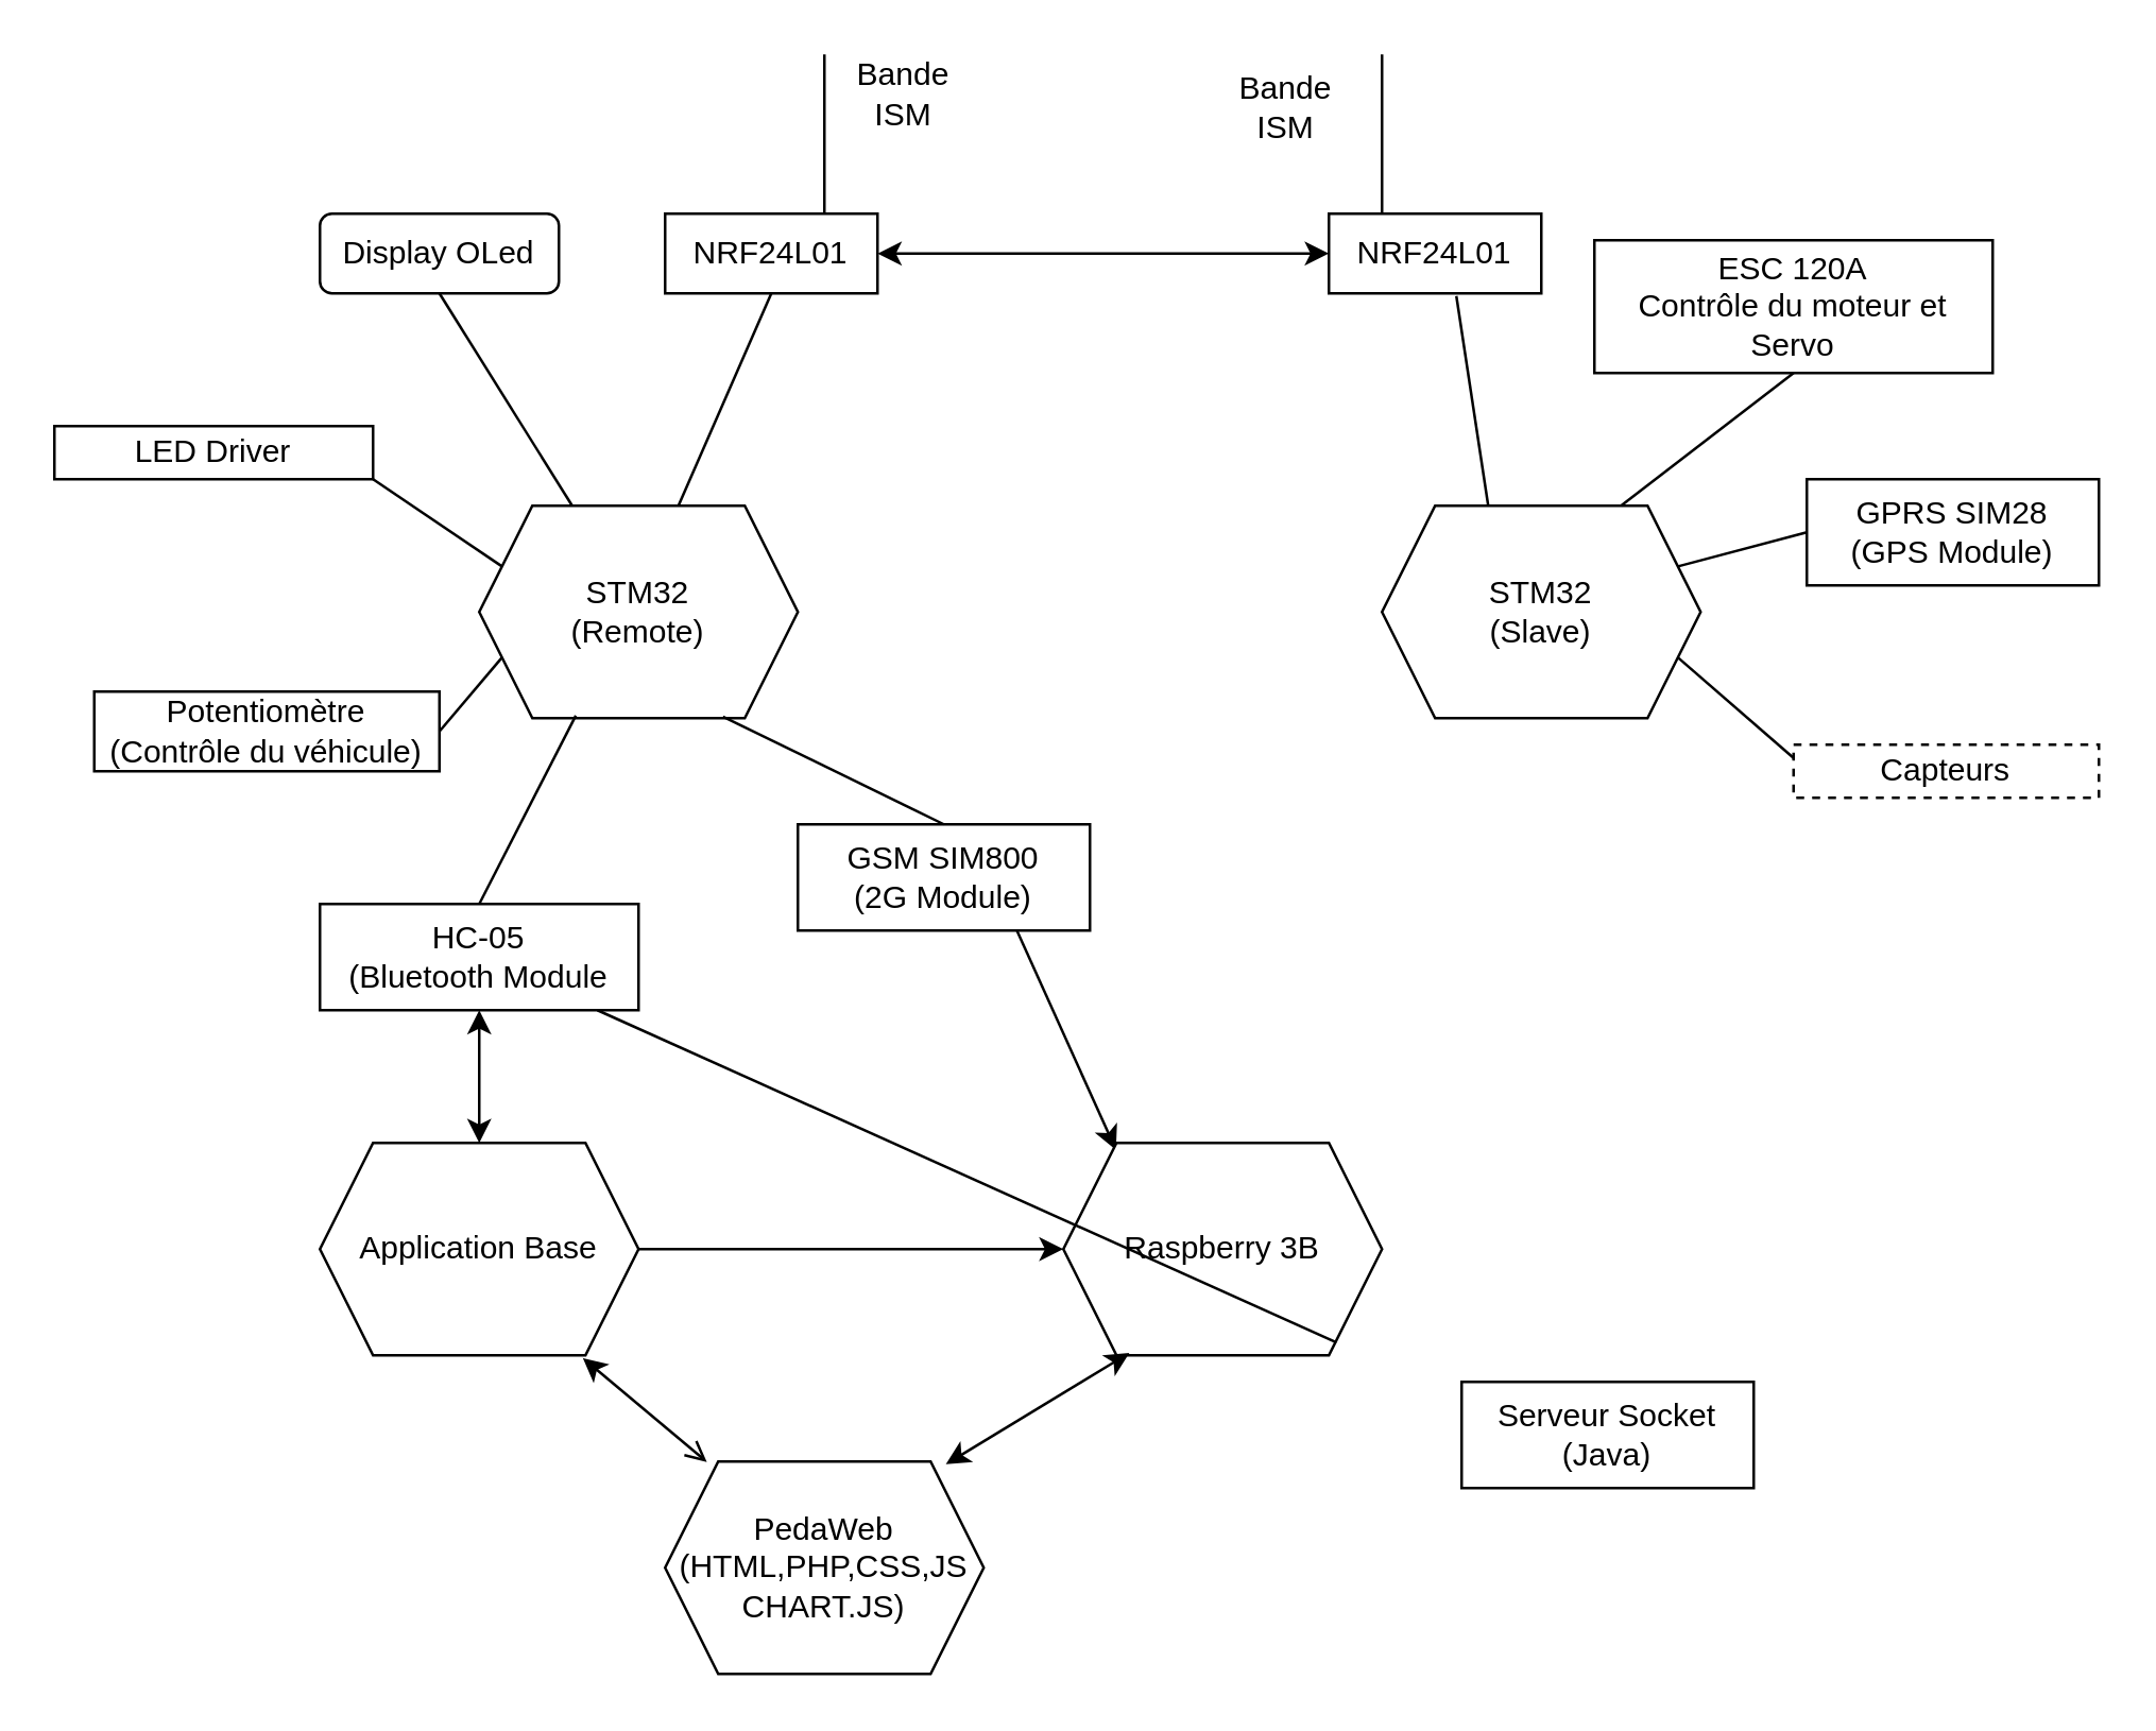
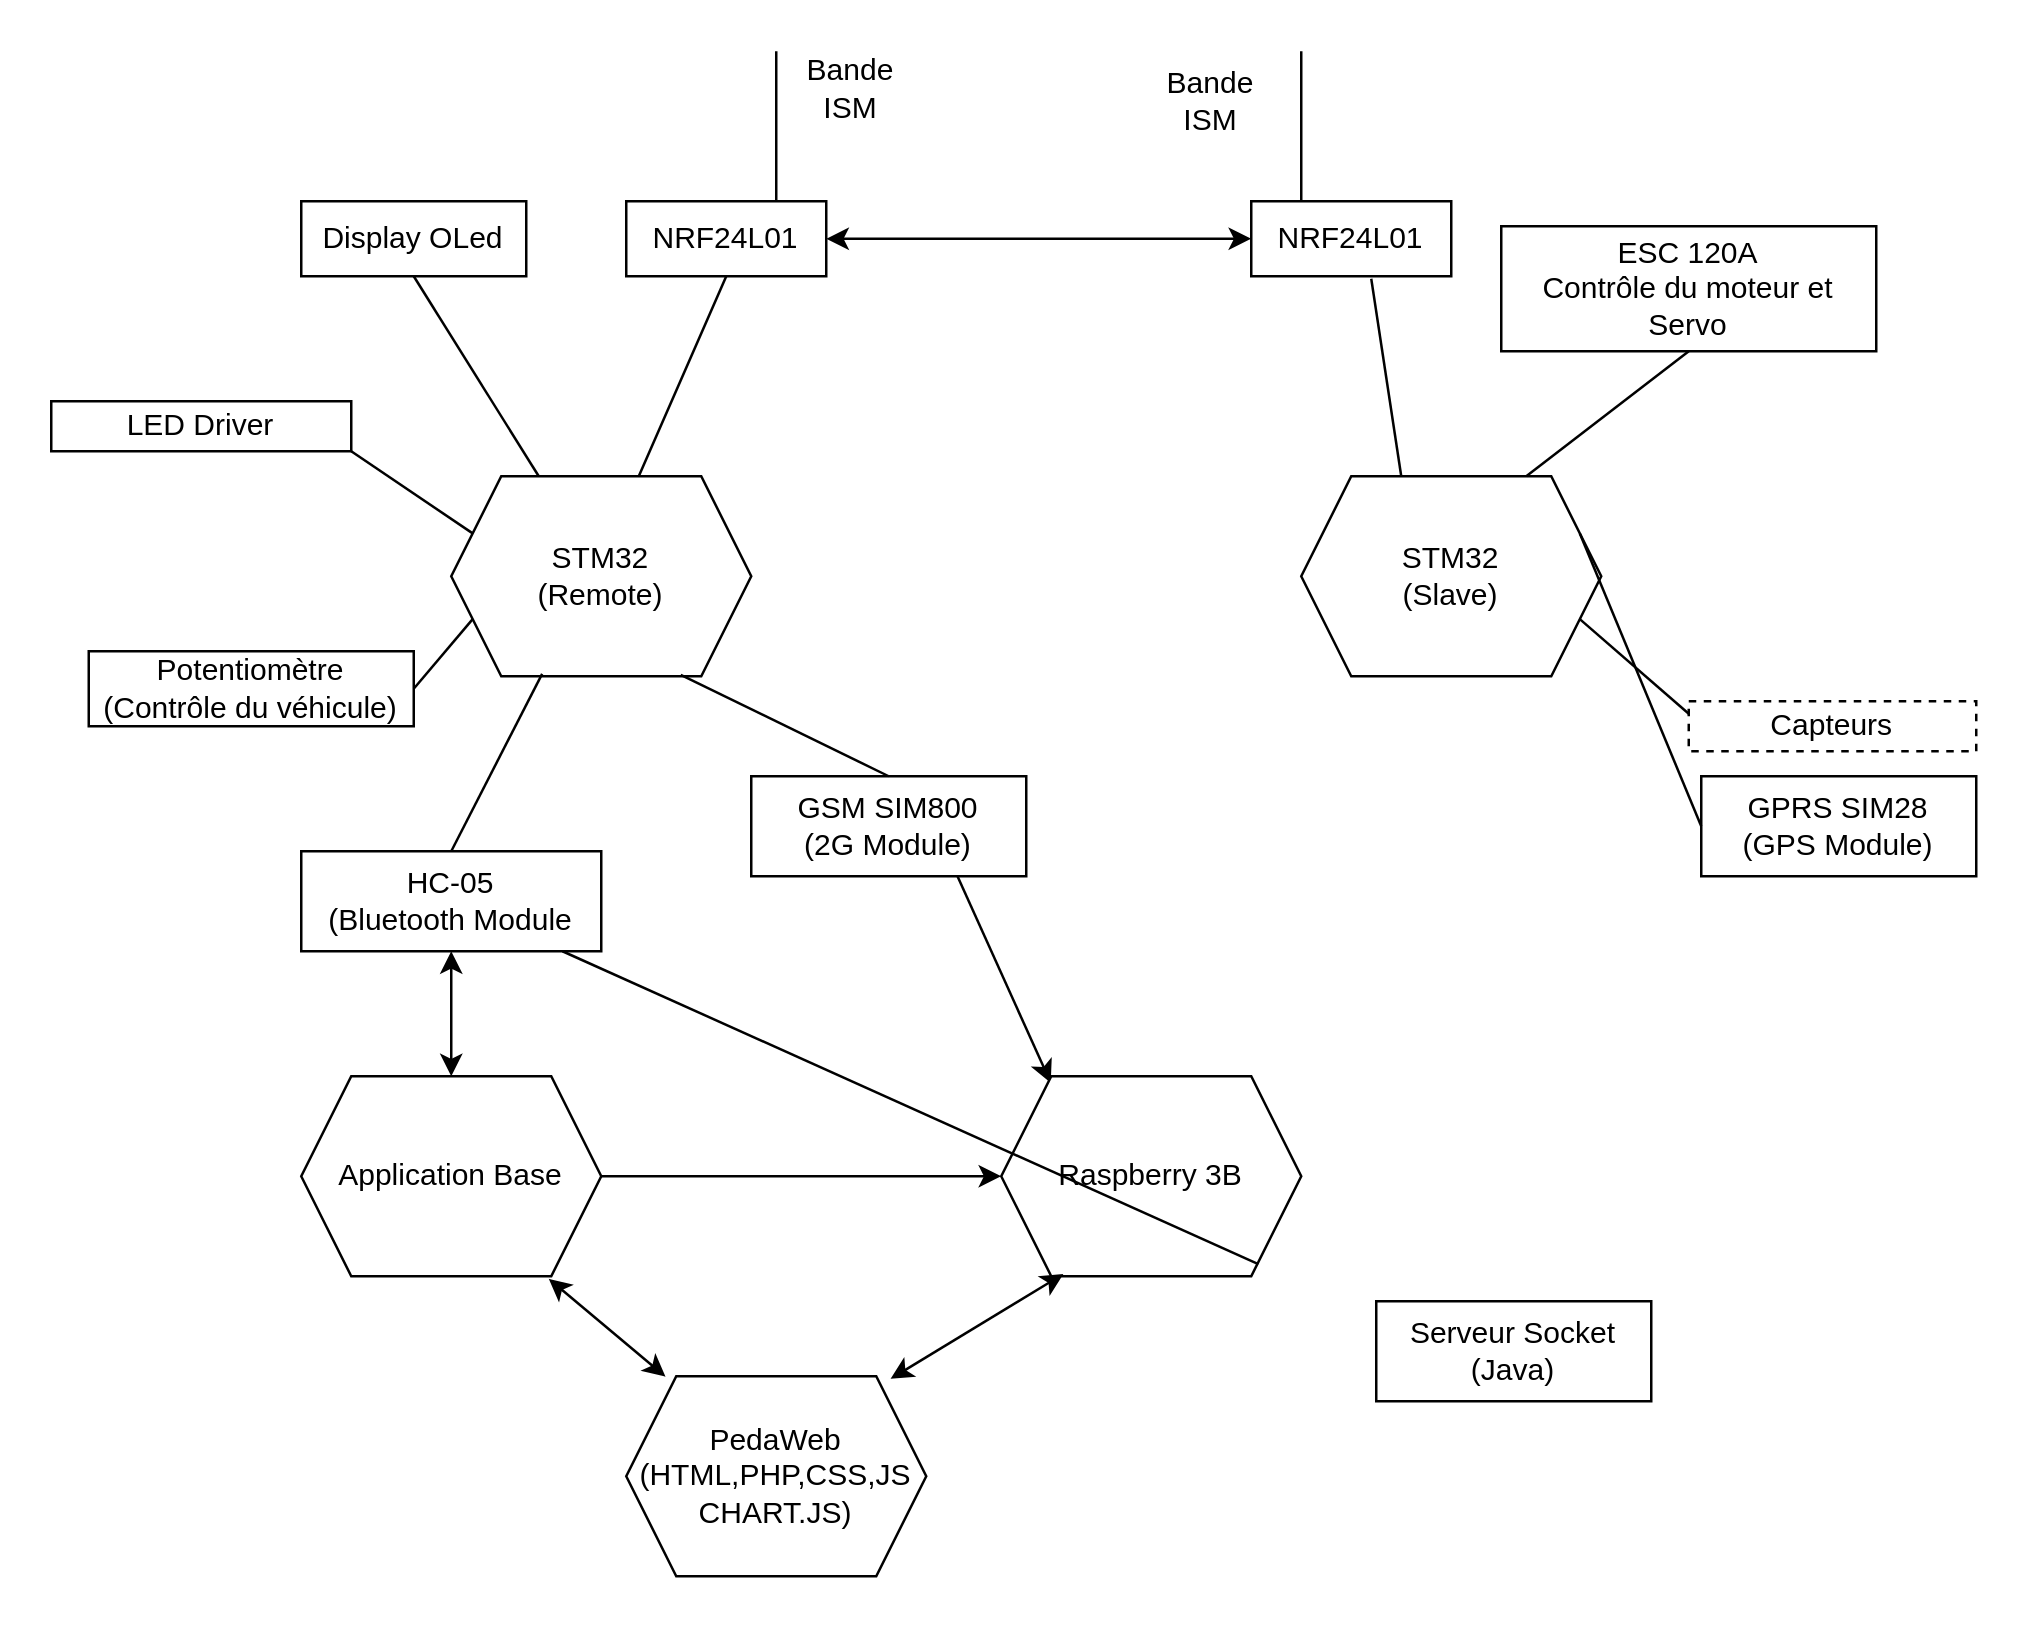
- <mxCell id="6" value="Display OLed" style="whiteSpace=wrap;html=1;rounded=1;" parent="1" vertex="1"><mxGeometry x="120" y="80" width="90" height="30" as="geometry" /></mxCell>
+ <mxCell id="6" value="Display OLed" style="rounded=0;whiteSpace=wrap;html=1;" parent="1" vertex="1"><mxGeometry x="120" y="80" width="90" height="30" as="geometry" /></mxCell>
- <mxCell id="16" value="GPRS SIM28&lt;br&gt;(GPS Module)" style="rounded=0;whiteSpace=wrap;html=1;" parent="1" vertex="1"><mxGeometry x="680" y="180" width="110" height="40" as="geometry" /></mxCell>
+ <mxCell id="16" value="GPRS SIM28&lt;br&gt;(GPS Module)" style="rounded=0;whiteSpace=wrap;html=1;" parent="1" vertex="1"><mxGeometry x="680" y="310" width="110" height="40" as="geometry" /></mxCell>
- <mxCell id="37" value="" style="endArrow=open;startArrow=classic;html=1;rounded=0;exitX=0.825;exitY=1.013;exitDx=0;exitDy=0;exitPerimeter=0;entryX=0.131;entryY=0.002;entryDx=0;entryDy=0;entryPerimeter=0;" edge="1" parent="1" source="19" target="36"><mxGeometry width="50" height="50" relative="1" as="geometry"><mxPoint x="440" y="420" as="sourcePoint" /><mxPoint x="490" y="370" as="targetPoint" /></mxGeometry></mxCell>
+ <mxCell id="37" value="" style="endArrow=classic;startArrow=classic;html=1;rounded=0;exitX=0.825;exitY=1.013;exitDx=0;exitDy=0;exitPerimeter=0;entryX=0.131;entryY=0.002;entryDx=0;entryDy=0;entryPerimeter=0;" edge="1" parent="1" source="19" target="36"><mxGeometry width="50" height="50" relative="1" as="geometry"><mxPoint x="440" y="420" as="sourcePoint" /><mxPoint x="490" y="370" as="targetPoint" /></mxGeometry></mxCell>
